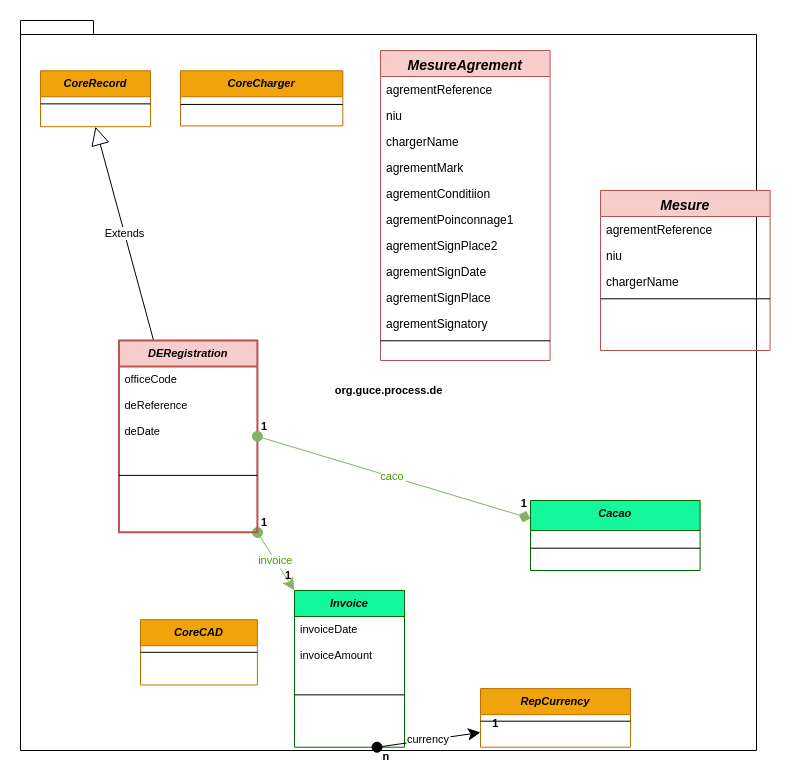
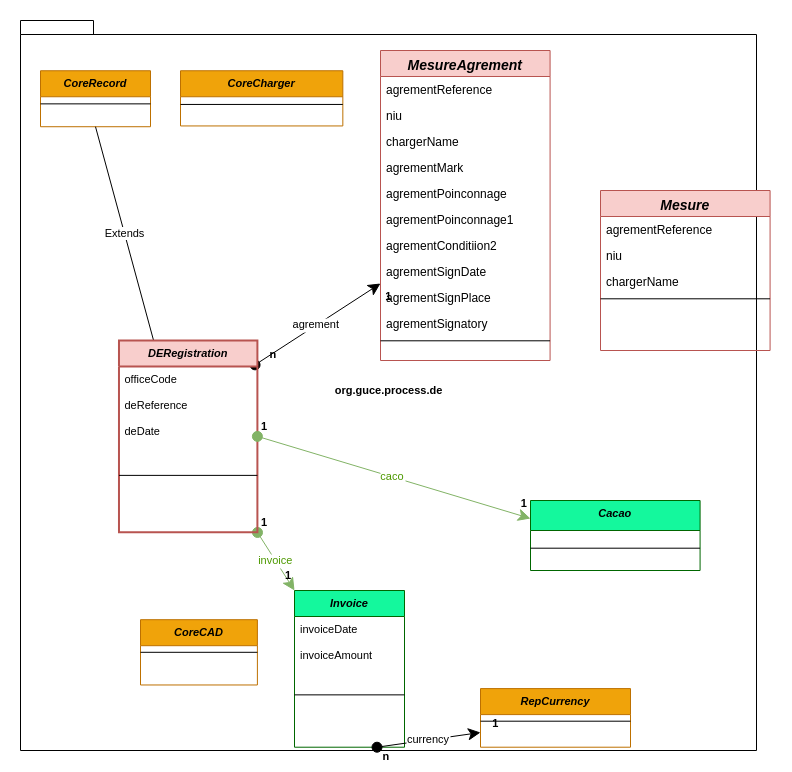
- <mxCell id="5" value="Extends" style="endArrow=block;endSize=16;endFill=0;html=1;sourcePerimeterSpacing=-4;strokeWidth=1;fontSize=11;align=center;snapToPoint=1;fixDash=1;entryX=0.5;entryY=1;entryDx=0;entryDy=0;exitX=0.25;exitY=0;exitDx=0;exitDy=0;" parent="2" source="33" target="3" edge="1"><mxGeometry width="160" relative="1" as="geometry"><mxPoint x="125.733" y="284.526" as="sourcePoint" /><mxPoint x="289.289" y="284.526" as="targetPoint" /></mxGeometry></mxCell>
+ <mxCell id="5" value="Extends" style="endArrow=none;endSize=16;endFill=0;html=1;sourcePerimeterSpacing=-4;strokeWidth=1;fontSize=11;align=center;snapToPoint=1;fixDash=1;entryX=0.5;entryY=1;entryDx=0;entryDy=0;exitX=0.25;exitY=0;exitDx=0;exitDy=0;" parent="2" source="33" target="3" edge="1"><mxGeometry width="160" relative="1" as="geometry"><mxPoint x="125.733" y="284.526" as="sourcePoint" /><mxPoint x="289.289" y="284.526" as="targetPoint" /></mxGeometry></mxCell>
- <mxCell id="23" value="agrementConditiion" style="text;strokeColor=none;fillColor=none;align=left;verticalAlign=top;spacingLeft=4;spacingRight=4;overflow=hidden;rotatable=0;points=[[0,0.5],[1,0.5]];portConstraint=eastwest;connectable=0;allowArrows=0;autosize=0;resizable=0;" parent="18" vertex="1"><mxGeometry y="130" width="169.59" height="26" as="geometry" /></mxCell>
+ <mxCell id="23" value="agrementPoinconnage" style="text;strokeColor=none;fillColor=none;align=left;verticalAlign=top;spacingLeft=4;spacingRight=4;overflow=hidden;rotatable=0;points=[[0,0.5],[1,0.5]];portConstraint=eastwest;connectable=0;allowArrows=0;autosize=0;resizable=0;" parent="18" vertex="1"><mxGeometry y="130" width="169.59" height="26" as="geometry" /></mxCell>
- <mxCell id="25" value="agrementSignPlace2" style="text;strokeColor=none;fillColor=none;align=left;verticalAlign=top;spacingLeft=4;spacingRight=4;overflow=hidden;rotatable=0;points=[[0,0.5],[1,0.5]];portConstraint=eastwest;connectable=0;allowArrows=0;autosize=0;resizable=0;" parent="18" vertex="1"><mxGeometry y="182" width="169.59" height="26" as="geometry" /></mxCell>
+ <mxCell id="25" value="agrementConditiion2" style="text;strokeColor=none;fillColor=none;align=left;verticalAlign=top;spacingLeft=4;spacingRight=4;overflow=hidden;rotatable=0;points=[[0,0.5],[1,0.5]];portConstraint=eastwest;connectable=0;allowArrows=0;autosize=0;resizable=0;" parent="18" vertex="1"><mxGeometry y="182" width="169.59" height="26" as="geometry" /></mxCell>
+ <mxCell id="30" value="agrement" style="endArrow=classic;shadow=0;strokeWidth=1;rounded=0;endFill=1;elbow=vertical;endSize=10;startSize=10;sourcePerimeterSpacing=0;startArrow=oval;startFill=1;align=center;snapToPoint=1;targetPerimeterSpacing=0;fontSize=11;spacingRight=0;spacingBottom=2;spacing=0;fixDash=1;exitX=0.983;exitY=0.127;exitDx=0;exitDy=0;exitPerimeter=0;" parent="2" source="33" target="18" edge="1"><mxGeometry x="-0.02" relative="1" as="geometry"><mxPoint x="184" y="371" as="sourcePoint" /><mxPoint x="400" y="170" as="targetPoint" /><mxPoint as="offset" /><Array as="points" /></mxGeometry></mxCell>
+ <mxCell id="31" value="n" style="resizable=0;align=left;verticalAlign=bottom;labelBackgroundColor=none;fontSize=11;fontStyle=1;spacing=4;" parent="30" connectable="0" vertex="1"><mxGeometry x="-1" relative="1" as="geometry"><mxPoint x="11" as="offset" /></mxGeometry></mxCell>
+ <mxCell id="32" value="1" style="resizable=0;align=right;verticalAlign=bottom;labelBackgroundColor=none;fontSize=11;fontStyle=1;spacing=4;" parent="30" connectable="0" vertex="1"><mxGeometry x="1" relative="1" as="geometry"><mxPoint x="14" y="23" as="offset" /></mxGeometry></mxCell>
- <mxCell id="42" value="caco" style="endArrow=diamond;shadow=0;strokeWidth=1;rounded=0;endFill=1;elbow=vertical;endSize=10;startSize=10;sourcePerimeterSpacing=0;startArrow=oval;startFill=1;align=center;snapToPoint=1;targetPerimeterSpacing=0;fontSize=11;spacingRight=0;spacingBottom=2;spacing=0;fixDash=1;fontColor=#4D9900;fillColor=#d5e8d4;strokeColor=#82B366;exitX=1;exitY=0.5;exitDx=0;exitDy=0;" edge="1" parent="2" source="33" target="50"><mxGeometry x="-0.012" relative="1" as="geometry"><mxPoint x="260" y="370" as="sourcePoint" /><mxPoint x="383" y="427" as="targetPoint" /><mxPoint as="offset" /><Array as="points" /></mxGeometry></mxCell>
+ <mxCell id="42" value="caco" style="endArrow=classic;shadow=0;strokeWidth=1;rounded=0;endFill=1;elbow=vertical;endSize=10;startSize=10;sourcePerimeterSpacing=0;startArrow=oval;startFill=1;align=center;snapToPoint=1;targetPerimeterSpacing=0;fontSize=11;spacingRight=0;spacingBottom=2;spacing=0;fixDash=1;fontColor=#4D9900;fillColor=#d5e8d4;strokeColor=#82B366;exitX=1;exitY=0.5;exitDx=0;exitDy=0;" edge="1" parent="2" source="33" target="50"><mxGeometry x="-0.012" relative="1" as="geometry"><mxPoint x="260" y="370" as="sourcePoint" /><mxPoint x="383" y="427" as="targetPoint" /><mxPoint as="offset" /><Array as="points" /></mxGeometry></mxCell>
